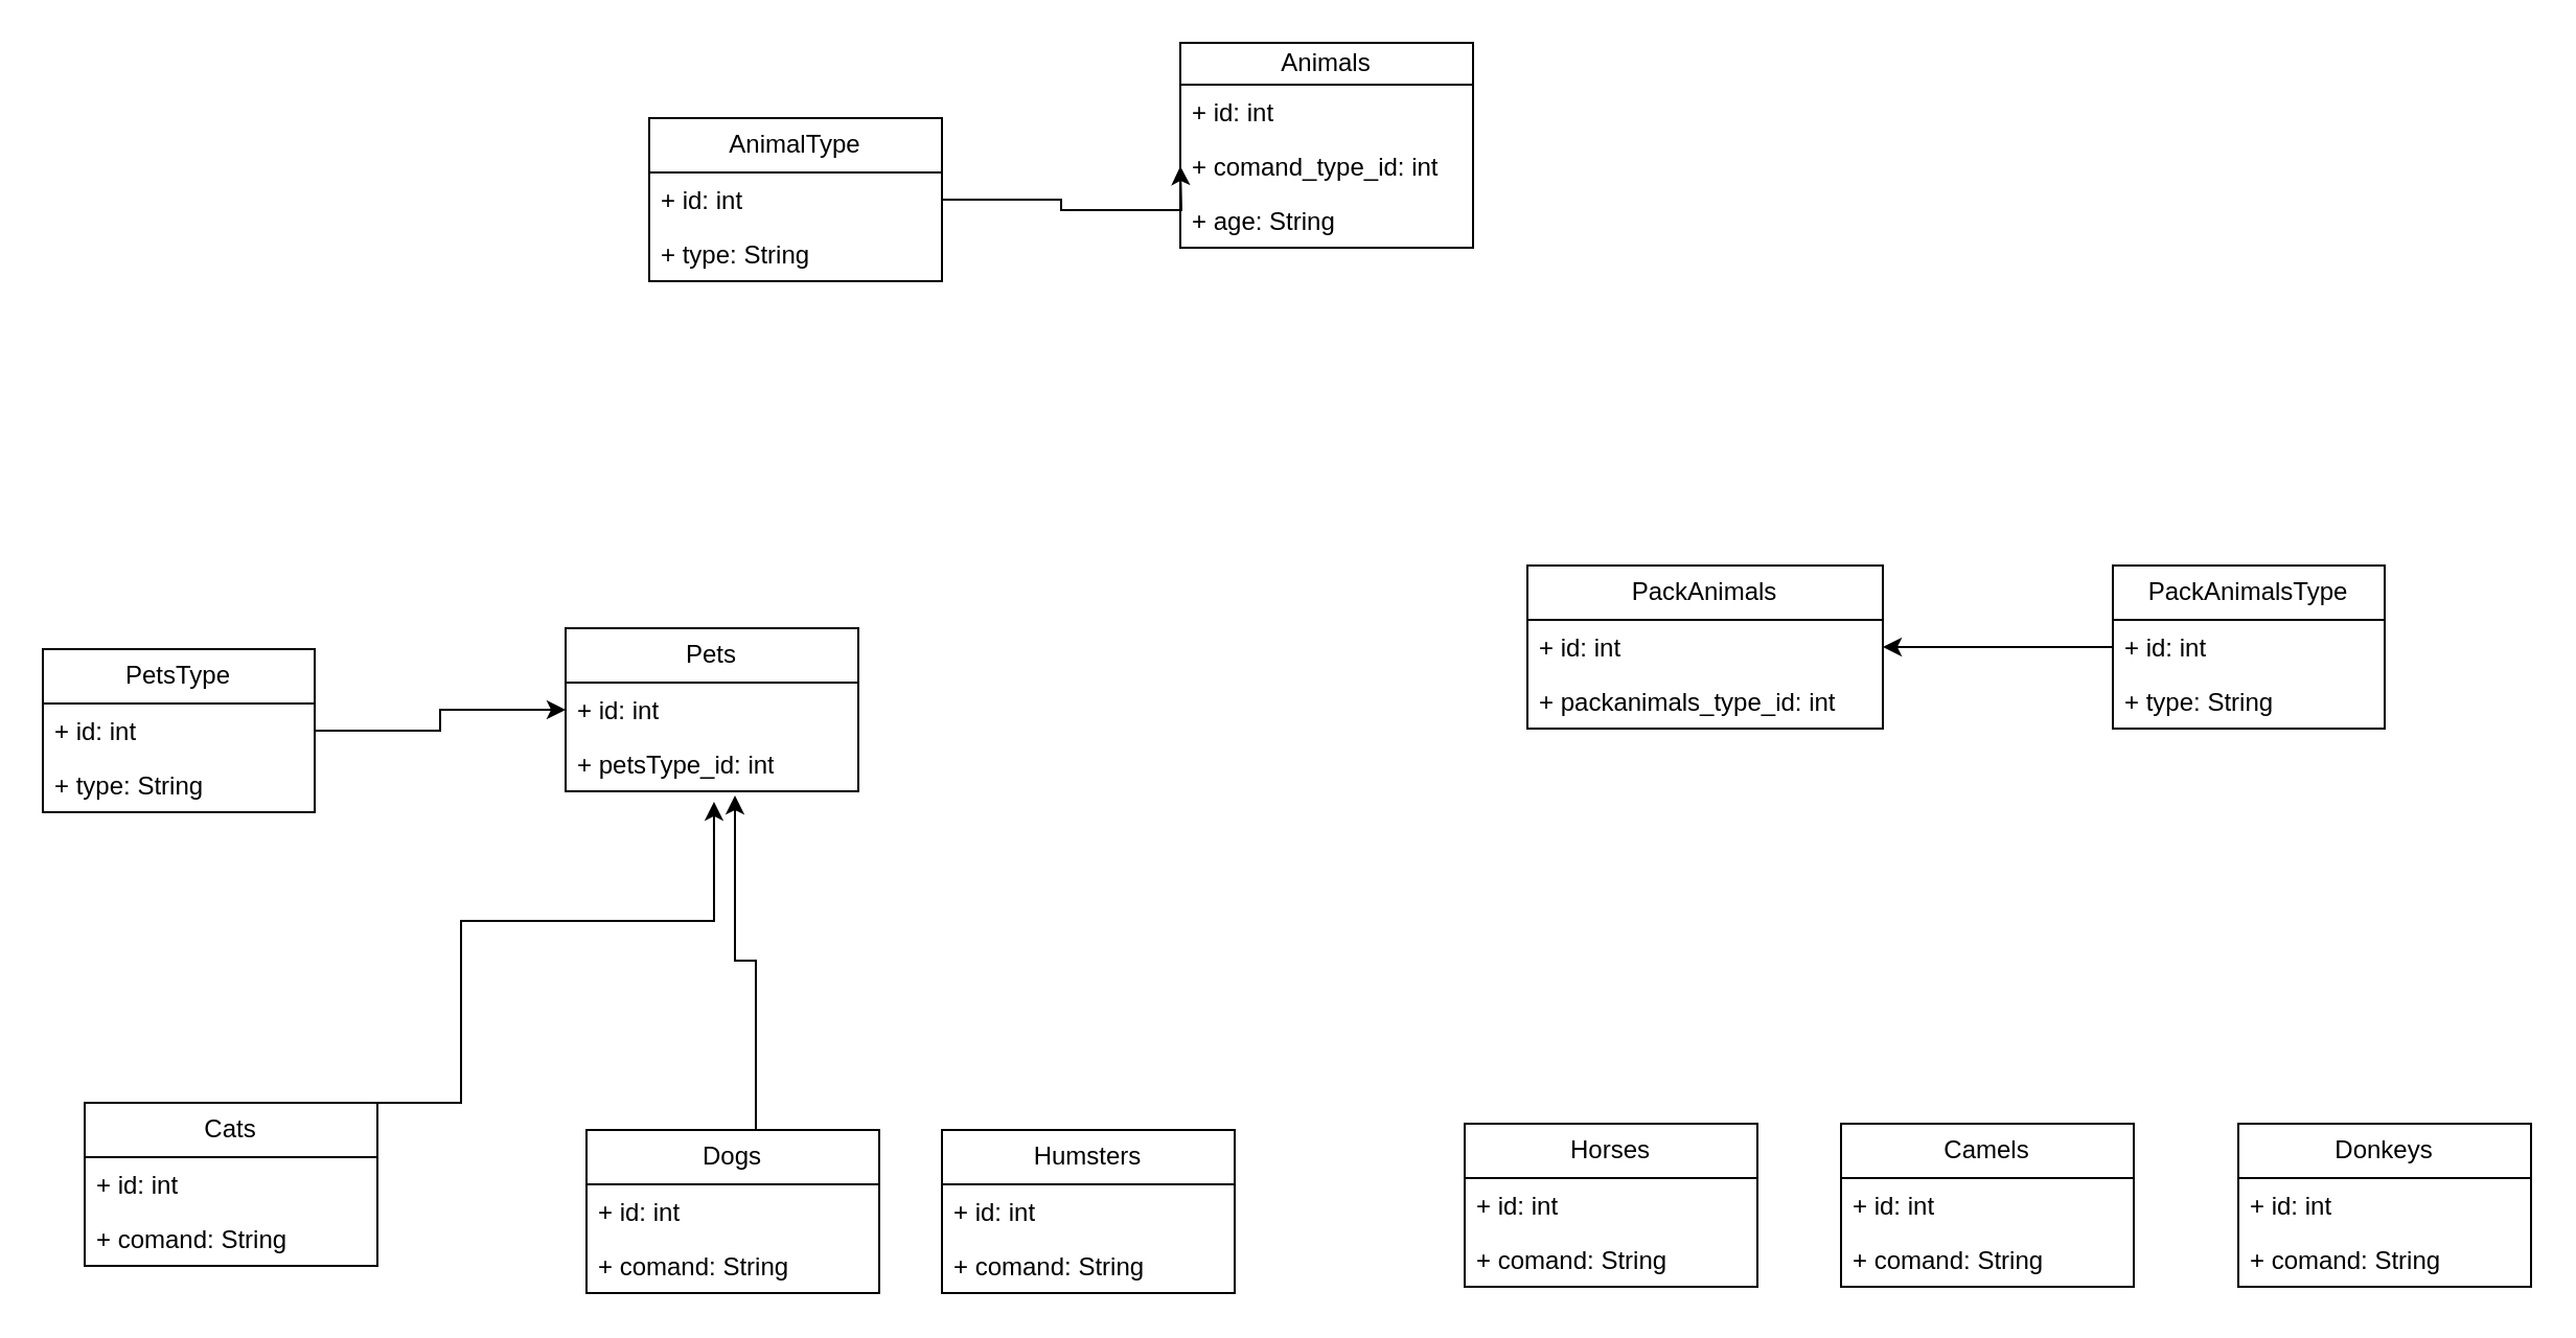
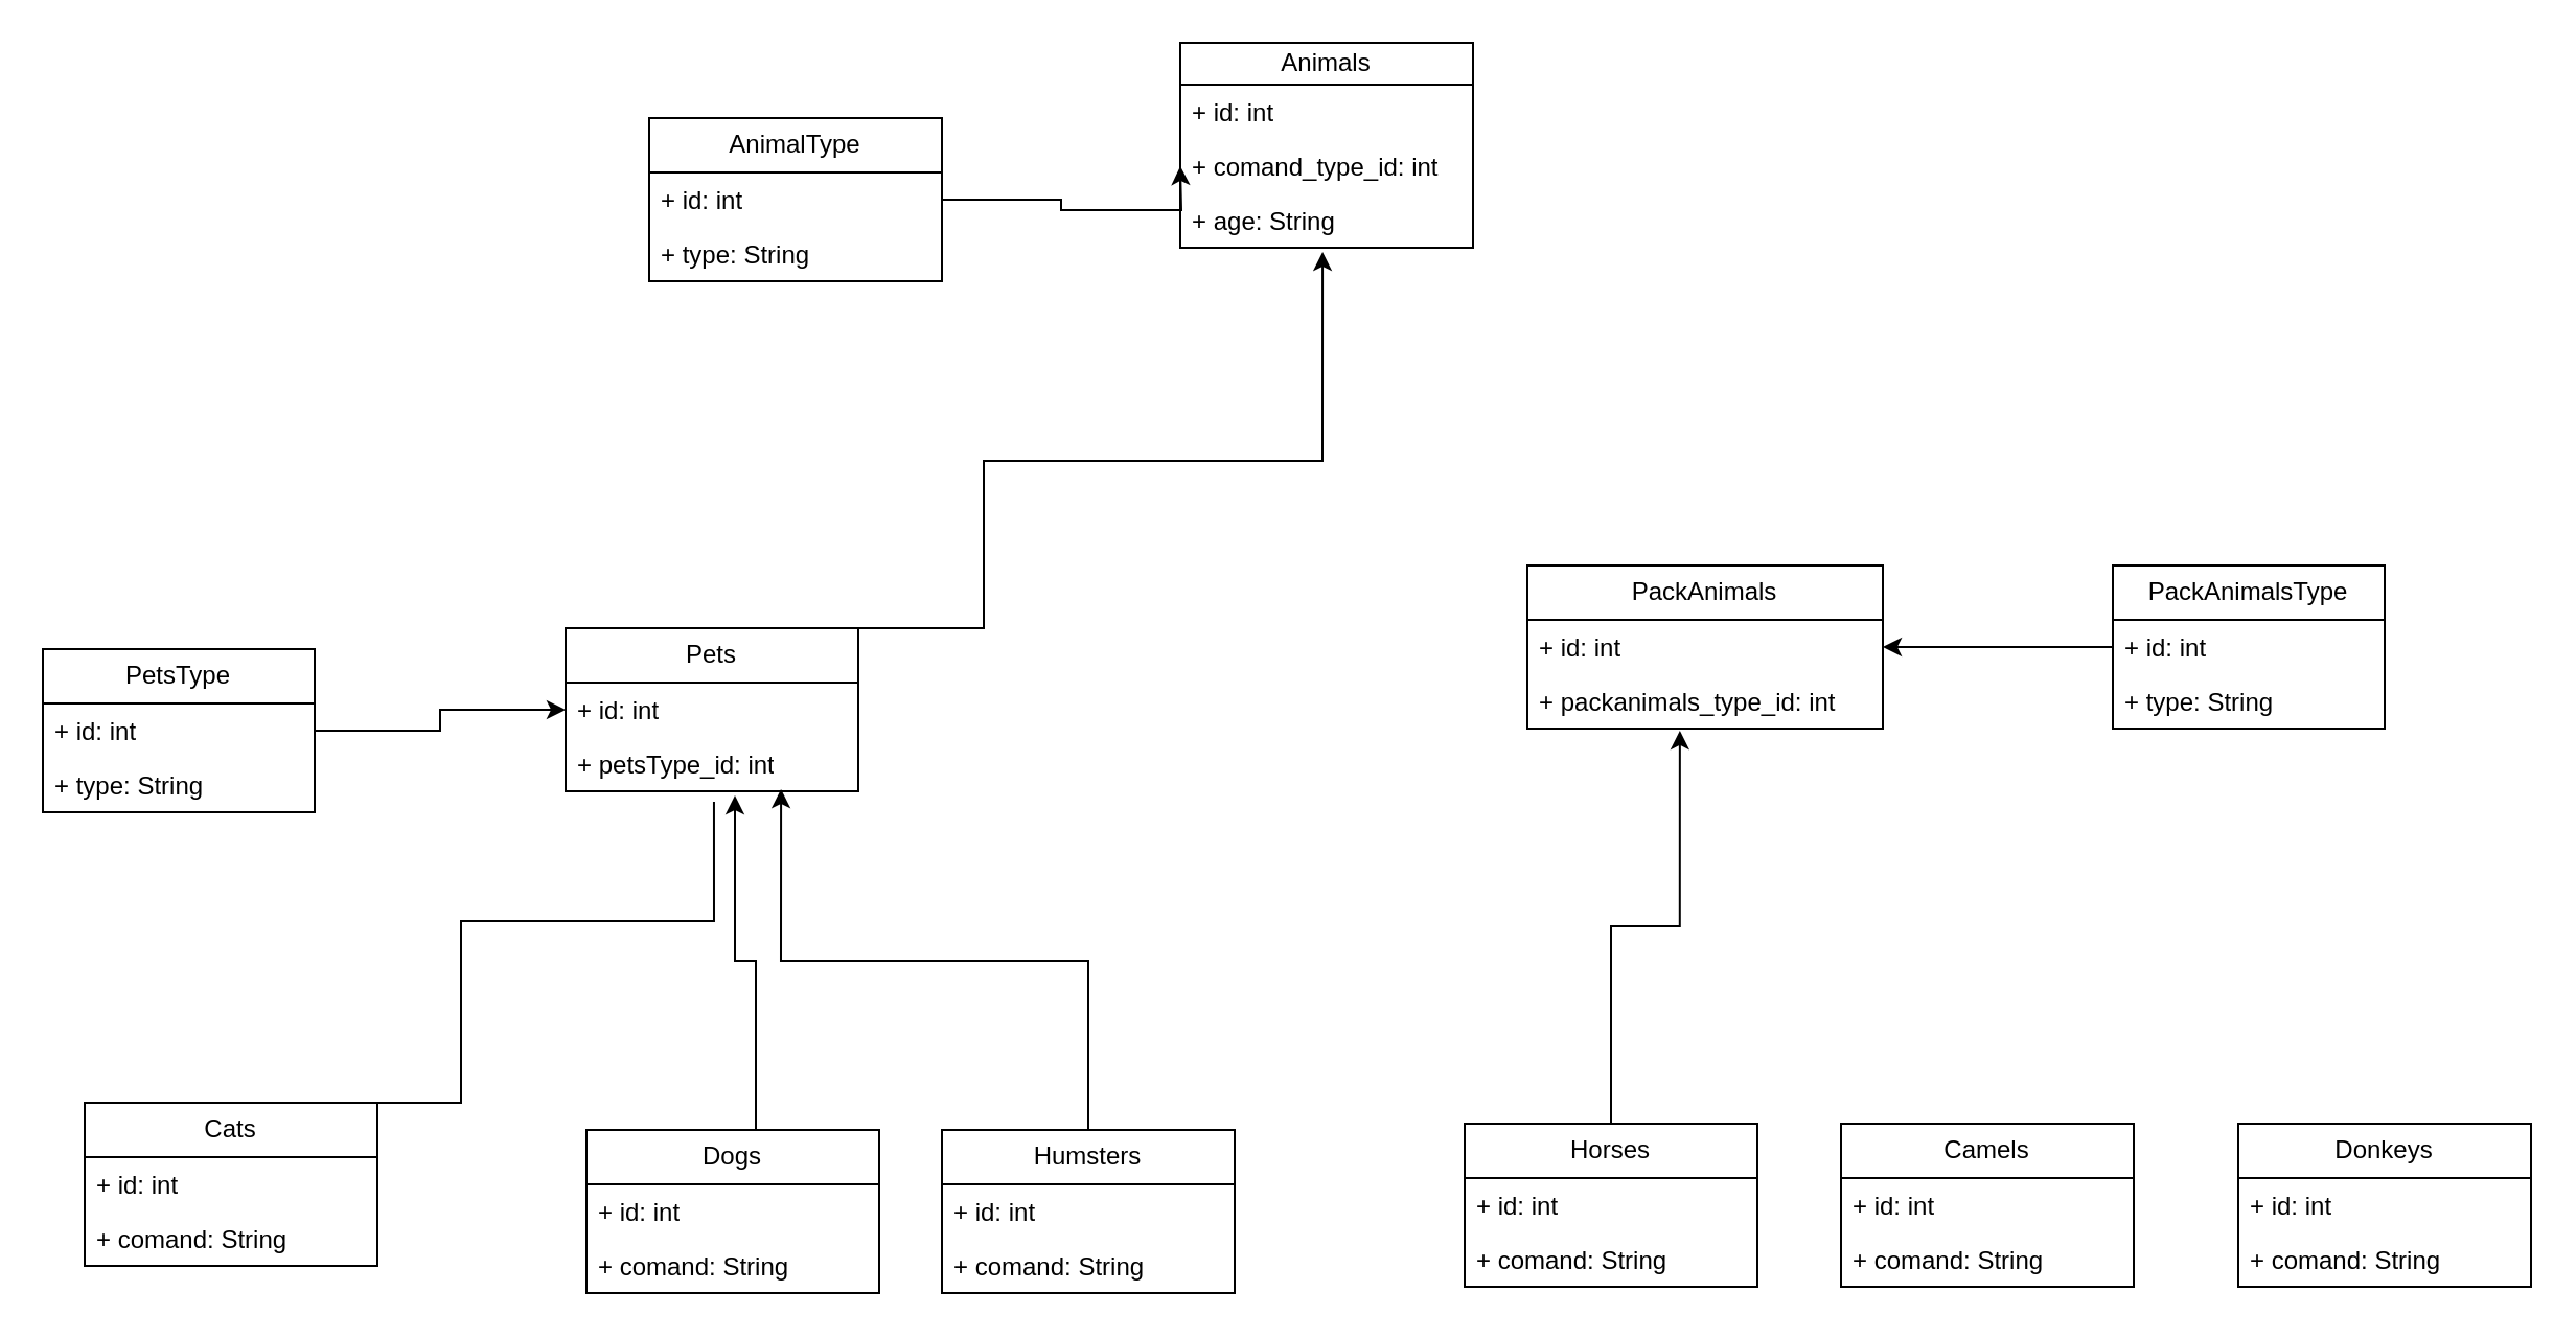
+ <mxCell id="6" style="edgeStyle=orthogonalEdgeStyle;rounded=0;orthogonalLoop=1;jettySize=auto;html=1;exitX=0.5;exitY=0;exitDx=0;exitDy=0;entryX=0.486;entryY=1.077;entryDx=0;entryDy=0;entryPerimeter=0;" edge="1" parent="1" source="7" target="5"><mxGeometry relative="1" as="geometry"><Array as="points"><mxPoint x="470" y="220" /><mxPoint x="632" y="220" /></Array></mxGeometry></mxCell>
- <mxCell id="10" style="edgeStyle=orthogonalEdgeStyle;rounded=0;orthogonalLoop=1;jettySize=auto;html=1;exitX=0.5;exitY=0;exitDx=0;exitDy=0;entryX=0.507;entryY=1.192;entryDx=0;entryDy=0;entryPerimeter=0;" edge="1" parent="1" source="11" target="9"><mxGeometry relative="1" as="geometry"><Array as="points"><mxPoint y="440" x="220" /><mxPoint x="341" y="440" /></Array></mxGeometry></mxCell>
+ <mxCell id="10" style="edgeStyle=orthogonalEdgeStyle;rounded=0;orthogonalLoop=1;jettySize=auto;html=1;exitX=0.5;exitY=0;exitDx=0;exitDy=0;entryX=0.507;entryY=1.192;entryDx=0;entryDy=0;entryPerimeter=0;endArrow=none;" edge="1" parent="1" source="11" target="9"><mxGeometry relative="1" as="geometry"><Array as="points"><mxPoint y="440" x="220" /><mxPoint x="341" y="440" /></Array></mxGeometry></mxCell>
+ <mxCell id="37" style="edgeStyle=orthogonalEdgeStyle;rounded=0;orthogonalLoop=1;jettySize=auto;html=1;exitX=0.5;exitY=0;exitDx=0;exitDy=0;entryX=0.429;entryY=1.038;entryDx=0;entryDy=0;entryPerimeter=0;" edge="1" parent="1" source="38" target="32"><mxGeometry relative="1" as="geometry" /></mxCell>
+ <mxCell id="26" style="edgeStyle=orthogonalEdgeStyle;rounded=0;orthogonalLoop=1;jettySize=auto;html=1;entryX=0.736;entryY=0.962;entryDx=0;entryDy=0;entryPerimeter=0;" edge="1" parent="1" source="27" target="9"><mxGeometry relative="1" as="geometry" /></mxCell>
